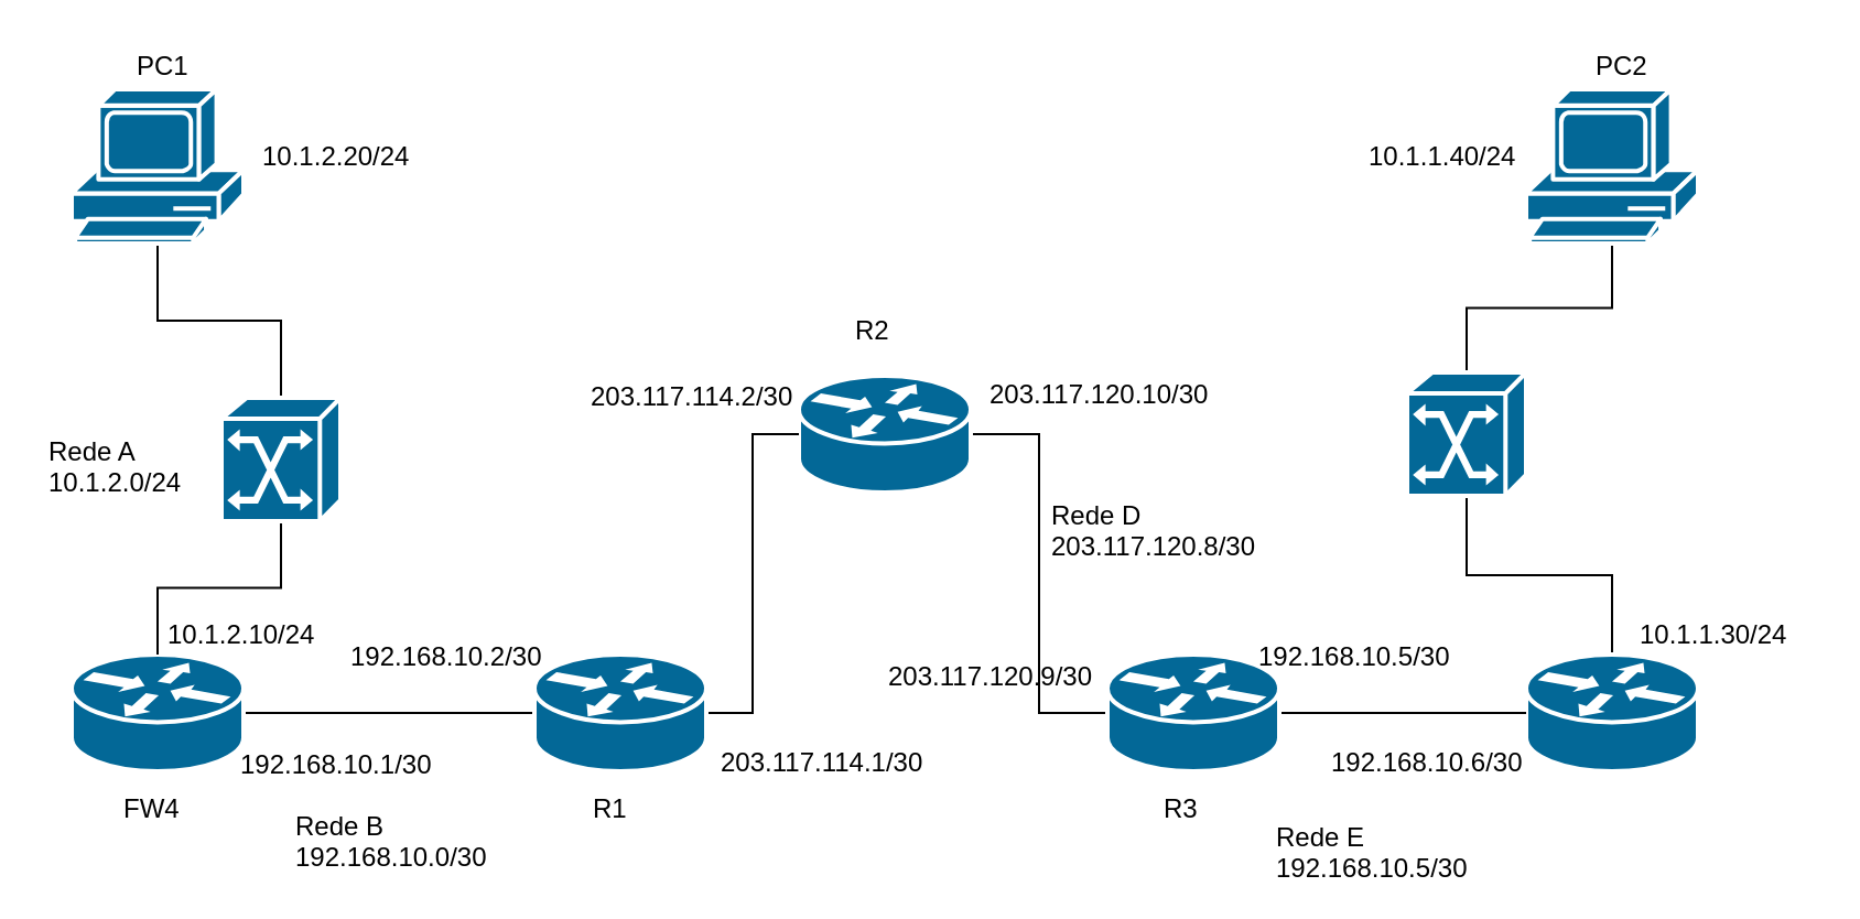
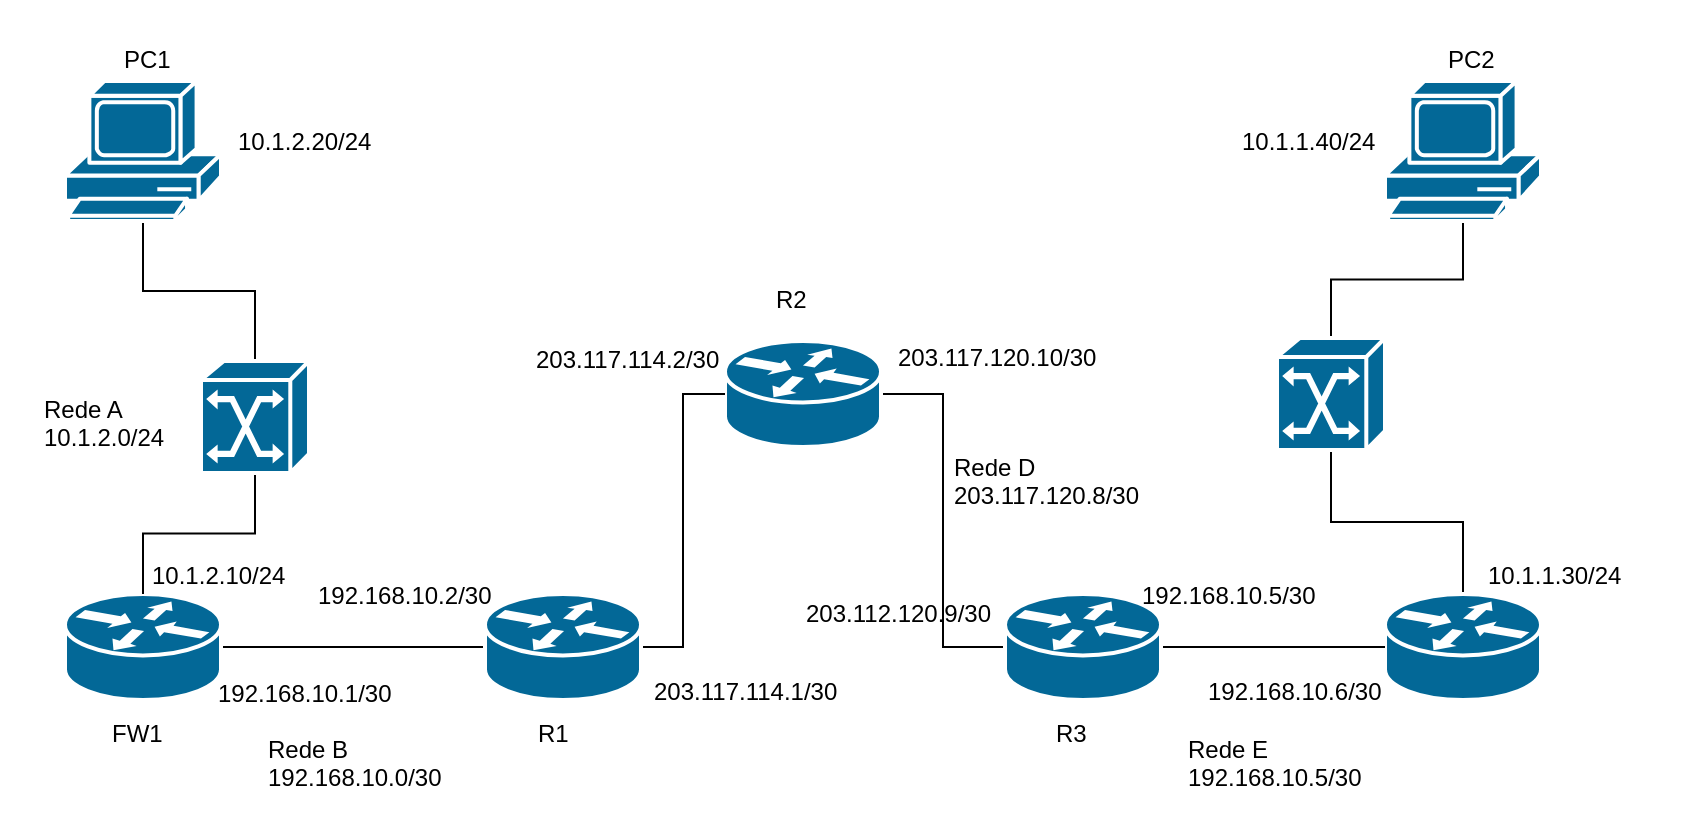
- <mxCell id="35" value="203.117.120.9/30" style="text;html=1;resizable=0;points=[];autosize=1;align=left;verticalAlign=top;spacingTop=-4;" vertex="1" parent="1"><mxGeometry x="401" y="296.5" width="110" height="20" as="geometry" /></mxCell>
+ <mxCell id="35" value="203.112.120.9/30" style="text;html=1;resizable=0;points=[];autosize=1;align=left;verticalAlign=top;spacingTop=-4;" vertex="1" parent="1"><mxGeometry x="401" y="296.5" width="110" height="20" as="geometry" /></mxCell>
- <mxCell id="21" value="FW4" style="text;html=1;resizable=0;points=[];autosize=1;align=left;verticalAlign=top;spacingTop=-4;" vertex="1" parent="1"><mxGeometry x="54" y="357" width="40" height="20" as="geometry" /></mxCell>
+ <mxCell id="21" value="FW1" style="text;html=1;resizable=0;points=[];autosize=1;align=left;verticalAlign=top;spacingTop=-4;" vertex="1" parent="1"><mxGeometry x="54" y="357" width="40" height="20" as="geometry" /></mxCell>
- <mxCell id="37" value="Rede E&lt;br&gt;192.168.10.5/30" style="text;html=1;resizable=0;points=[];autosize=1;align=left;verticalAlign=top;spacingTop=-4;" vertex="1" parent="1"><mxGeometry x="577" y="370" width="100" height="30" as="geometry" /></mxCell>
+ <mxCell id="37" value="Rede E&lt;br&gt;192.168.10.5/30" style="text;html=1;resizable=0;points=[];autosize=1;align=left;verticalAlign=top;spacingTop=-4;" vertex="1" parent="1"><mxGeometry x="592" y="365" width="100" height="30" as="geometry" /></mxCell>
